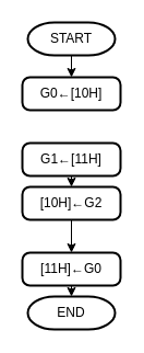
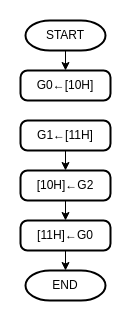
- <mxCell id="6" value="G1←[11H]" style="rounded=1;whiteSpace=wrap;html=1;absoluteArcSize=1;arcSize=14;strokeWidth=2;" parent="1" vertex="1"><mxGeometry x="20" y="130" width="90" height="30" as="geometry" /></mxCell>
+ <mxCell id="6" value="G1←[11H]" style="rounded=1;whiteSpace=wrap;html=1;absoluteArcSize=1;arcSize=14;strokeWidth=2;" parent="1" vertex="1"><mxGeometry x="20" y="120" width="90" height="30" as="geometry" /></mxCell>
- <mxCell id="11" value="[11H]←G0" style="rounded=1;whiteSpace=wrap;html=1;absoluteArcSize=1;arcSize=14;strokeWidth=2;" parent="1" vertex="1"><mxGeometry x="20" y="230" width="90" height="30" as="geometry" /></mxCell>
+ <mxCell id="11" value="[11H]←G0" style="rounded=1;whiteSpace=wrap;html=1;absoluteArcSize=1;arcSize=14;strokeWidth=2;" parent="1" vertex="1"><mxGeometry x="20" y="220" width="90" height="30" as="geometry" /></mxCell>
